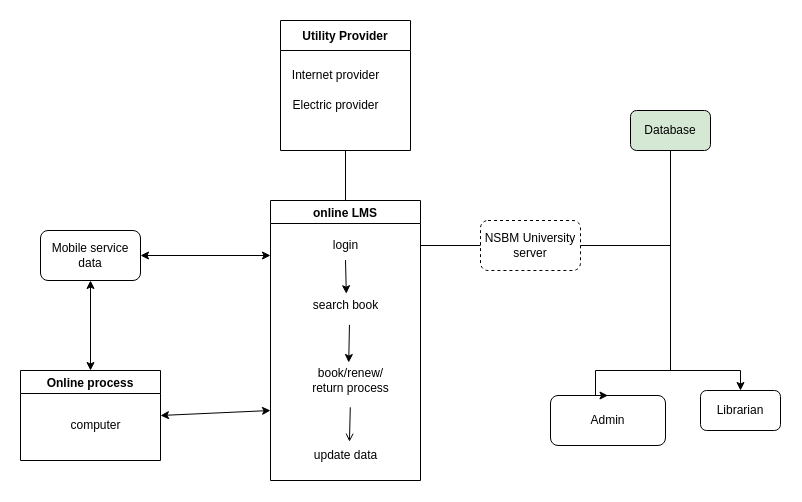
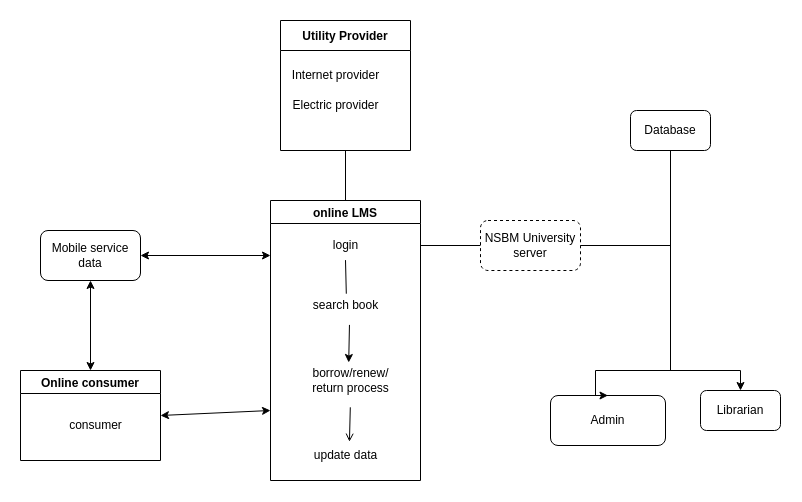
- <mxCell id="6" value="Database" style="rounded=1;whiteSpace=wrap;html=1;fillColor=#d5e8d4;" vertex="1" parent="1"><mxGeometry x="630" y="110" width="80" height="40" as="geometry" /></mxCell>
+ <mxCell id="6" value="Database" style="rounded=1;whiteSpace=wrap;html=1;" vertex="1" parent="1"><mxGeometry x="630" y="110" width="80" height="40" as="geometry" /></mxCell>
- <mxCell id="22" value="" style="endArrow=classic;html=1;rounded=0;exitX=0.5;exitY=0.987;exitDx=0;exitDy=0;exitPerimeter=0;entryX=0.509;entryY=0.107;entryDx=0;entryDy=0;entryPerimeter=0;" edge="1" parent="17" source="18" target="19"><mxGeometry width="50" height="50" relative="1" as="geometry"><mxPoint x="50" y="150" as="sourcePoint" /><mxPoint x="100" y="100" as="targetPoint" /></mxGeometry></mxCell>
+ <mxCell id="22" value="" style="endArrow=none;html=1;rounded=0;exitX=0.5;exitY=0.987;exitDx=0;exitDy=0;exitPerimeter=0;entryX=0.509;entryY=0.107;entryDx=0;entryDy=0;entryPerimeter=0;" edge="1" parent="17" source="18" target="19"><mxGeometry width="50" height="50" relative="1" as="geometry"><mxPoint x="50" y="150" as="sourcePoint" /><mxPoint x="100" y="100" as="targetPoint" /></mxGeometry></mxCell>
- <mxCell id="20" value="book/renew/&lt;br&gt;return process" style="text;html=1;align=center;verticalAlign=middle;resizable=0;points=[];autosize=1;strokeColor=none;fillColor=none;" vertex="1" parent="17"><mxGeometry x="30" y="160" width="100" height="40" as="geometry" /></mxCell>
+ <mxCell id="20" value="borrow/renew/&lt;br&gt;return process" style="text;html=1;align=center;verticalAlign=middle;resizable=0;points=[];autosize=1;strokeColor=none;fillColor=none;" vertex="1" parent="17"><mxGeometry x="30" y="160" width="100" height="40" as="geometry" /></mxCell>
- <mxCell id="10" value="Online process" style="swimlane;" vertex="1" parent="1"><mxGeometry x="20" y="370" width="140" height="90" as="geometry" /></mxCell>
+ <mxCell id="10" value="Online consumer" style="swimlane;" vertex="1" parent="1"><mxGeometry x="20" y="370" width="140" height="90" as="geometry" /></mxCell>
- <mxCell id="11" value="computer" style="text;html=1;align=center;verticalAlign=middle;resizable=0;points=[];autosize=1;strokeColor=none;fillColor=none;" vertex="1" parent="10"><mxGeometry x="40" y="40" width="70" height="30" as="geometry" /></mxCell>
+ <mxCell id="11" value="consumer" style="text;html=1;align=center;verticalAlign=middle;resizable=0;points=[];autosize=1;strokeColor=none;fillColor=none;" vertex="1" parent="10"><mxGeometry x="40" y="40" width="70" height="30" as="geometry" /></mxCell>
